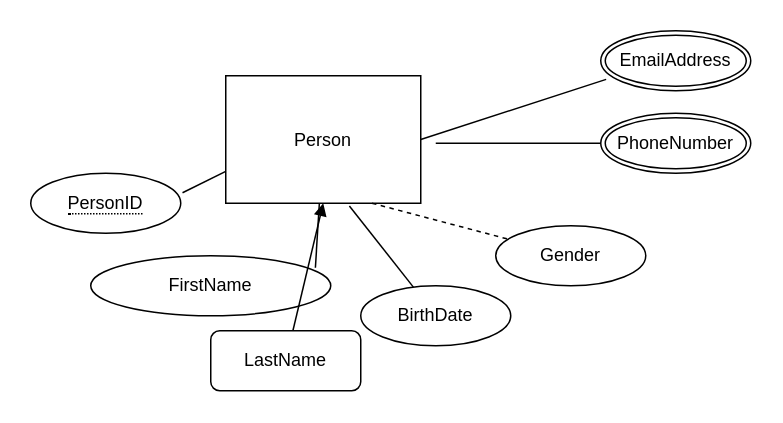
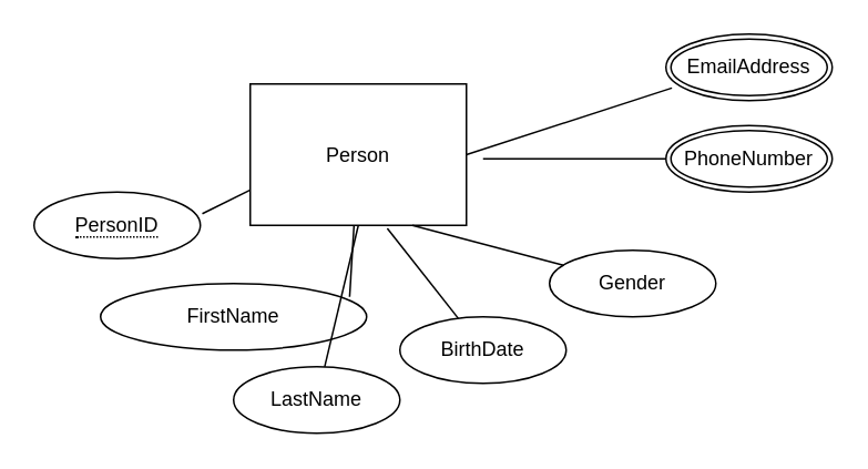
- <mxCell id="16" value="" style="endArrow=none;html=1;rounded=0;exitX=0.75;exitY=1;exitDx=0;exitDy=0;dashed=1;" edge="1" parent="1" source="2" target="5"><mxGeometry relative="1" as="geometry"><mxPoint x="330" y="40" as="sourcePoint" /><mxPoint x="490" y="40" as="targetPoint" /></mxGeometry></mxCell>
+ <mxCell id="16" value="" style="endArrow=none;html=1;rounded=0;exitX=0.75;exitY=1;exitDx=0;exitDy=0;" edge="1" parent="1" source="2" target="5"><mxGeometry relative="1" as="geometry"><mxPoint x="330" y="40" as="sourcePoint" /><mxPoint x="490" y="40" as="targetPoint" /></mxGeometry></mxCell>
- <mxCell id="11" value="" style="endArrow=block;html=1;rounded=0;entryX=0.5;entryY=1;entryDx=0;entryDy=0;" edge="1" parent="1" source="6" target="2"><mxGeometry relative="1" as="geometry"><mxPoint x="220" y="240" as="sourcePoint" /><mxPoint x="380" y="240" as="targetPoint" /></mxGeometry></mxCell>
+ <mxCell id="11" value="" style="endArrow=none;html=1;rounded=0;entryX=0.5;entryY=1;entryDx=0;entryDy=0;" edge="1" parent="1" source="6" target="2"><mxGeometry relative="1" as="geometry"><mxPoint x="220" y="240" as="sourcePoint" /><mxPoint x="380" y="240" as="targetPoint" /></mxGeometry></mxCell>
- <mxCell id="6" value="LastName" style="whiteSpace=wrap;html=1;align=center;rounded=1;" vertex="1" parent="1"><mxGeometry x="140" y="220" width="100" height="40" as="geometry" /></mxCell>
+ <mxCell id="6" value="LastName" style="ellipse;whiteSpace=wrap;html=1;align=center;" vertex="1" parent="1"><mxGeometry x="140" y="220" width="100" height="40" as="geometry" /></mxCell>
